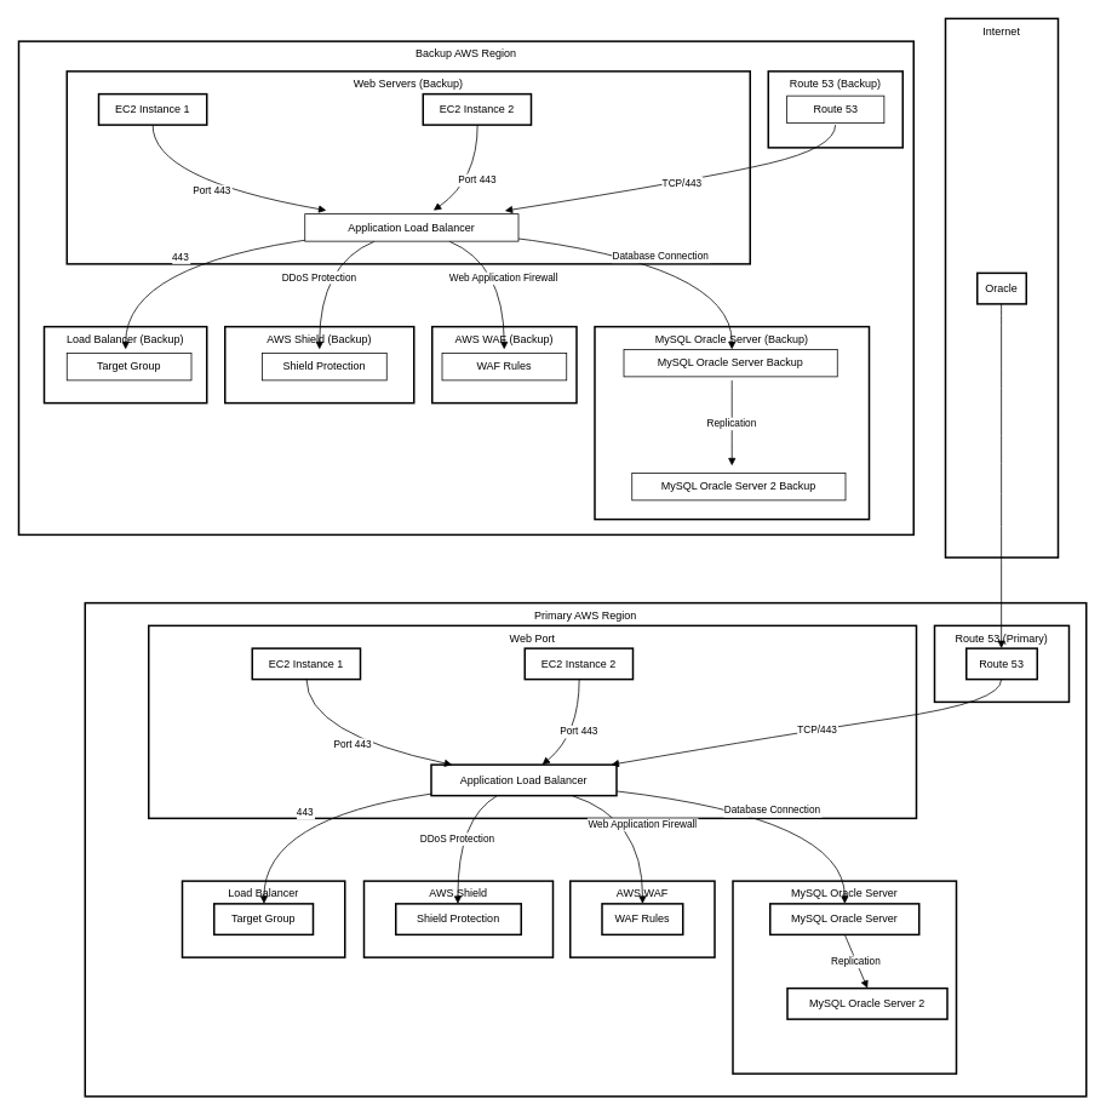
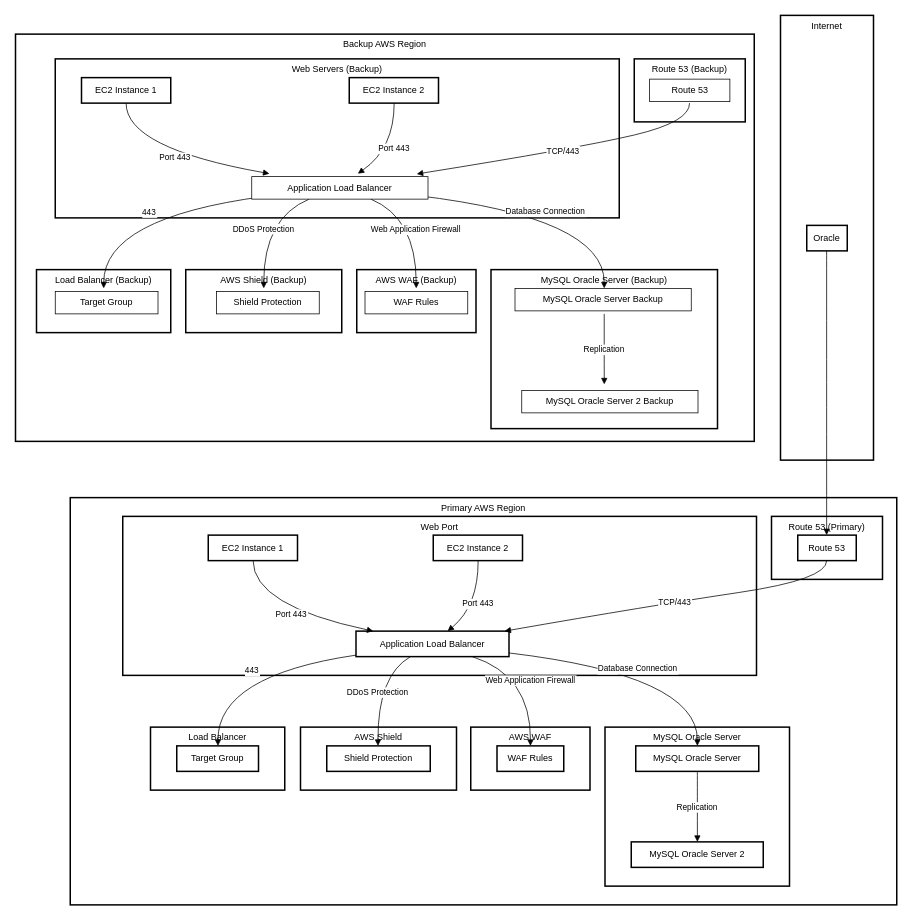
- <mxCell id="41" value="MySQL Oracle Server 2" style="whiteSpace=wrap;strokeWidth=2;" vertex="1" parent="1"><mxGeometry x="866" y="1087" width="176" height="34" as="geometry" /></mxCell>
+ <mxCell id="41" value="MySQL Oracle Server 2" style="whiteSpace=wrap;strokeWidth=2;" vertex="1" parent="1"><mxGeometry x="841" y="1122" width="176" height="34" as="geometry" /></mxCell>
